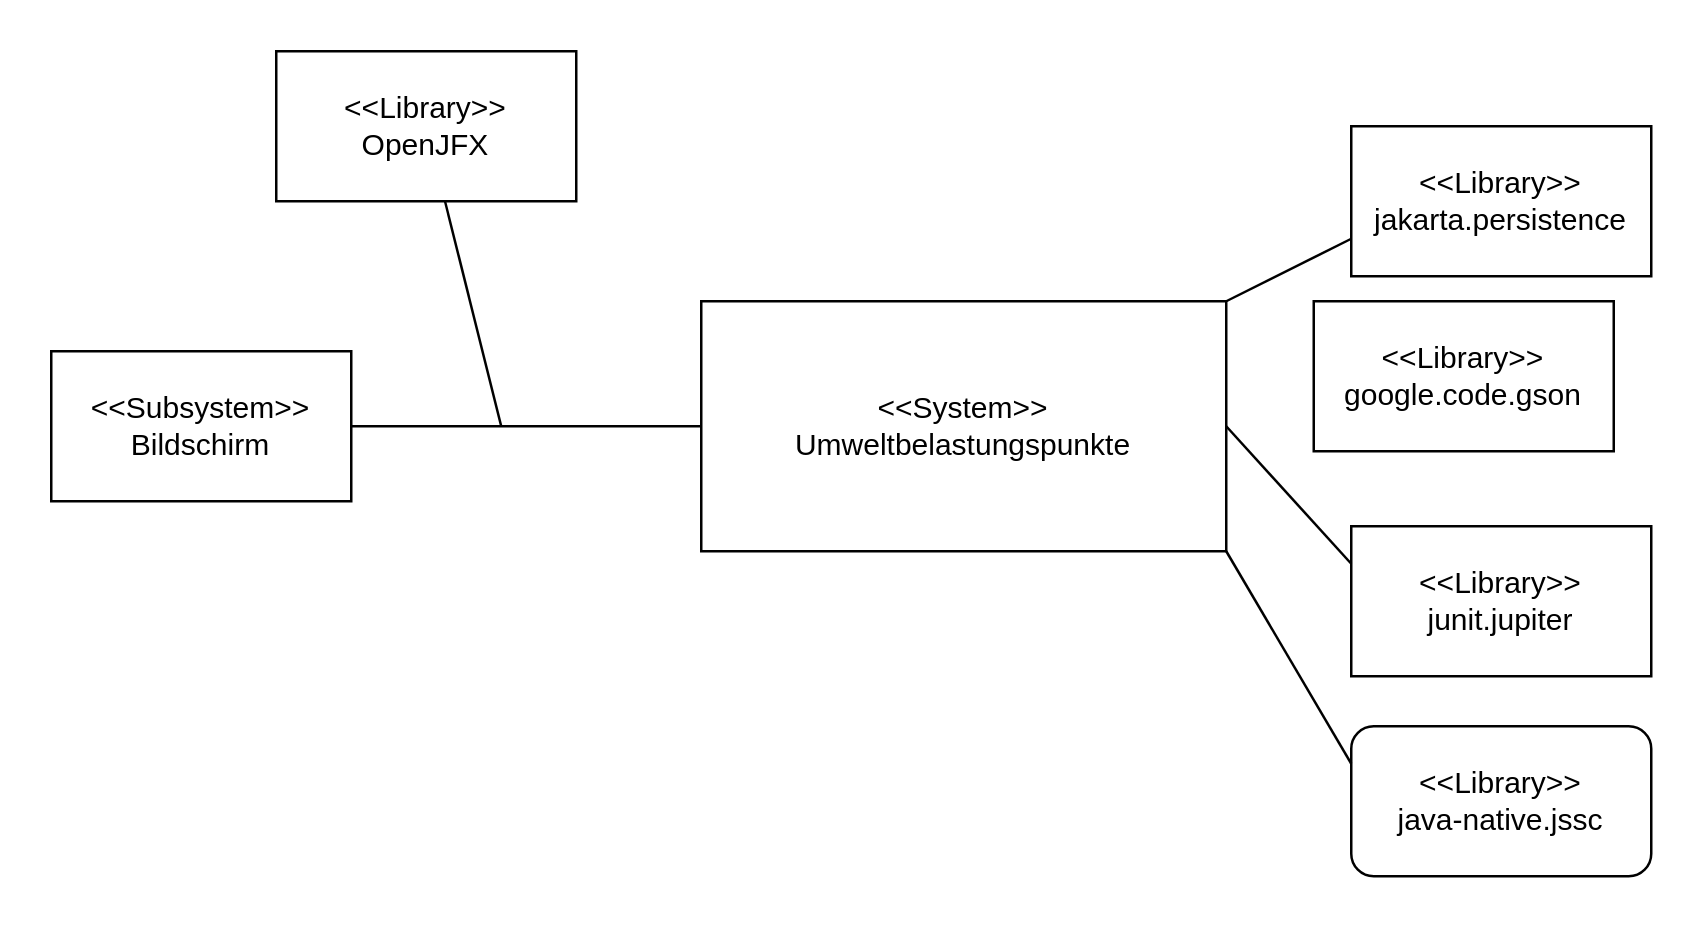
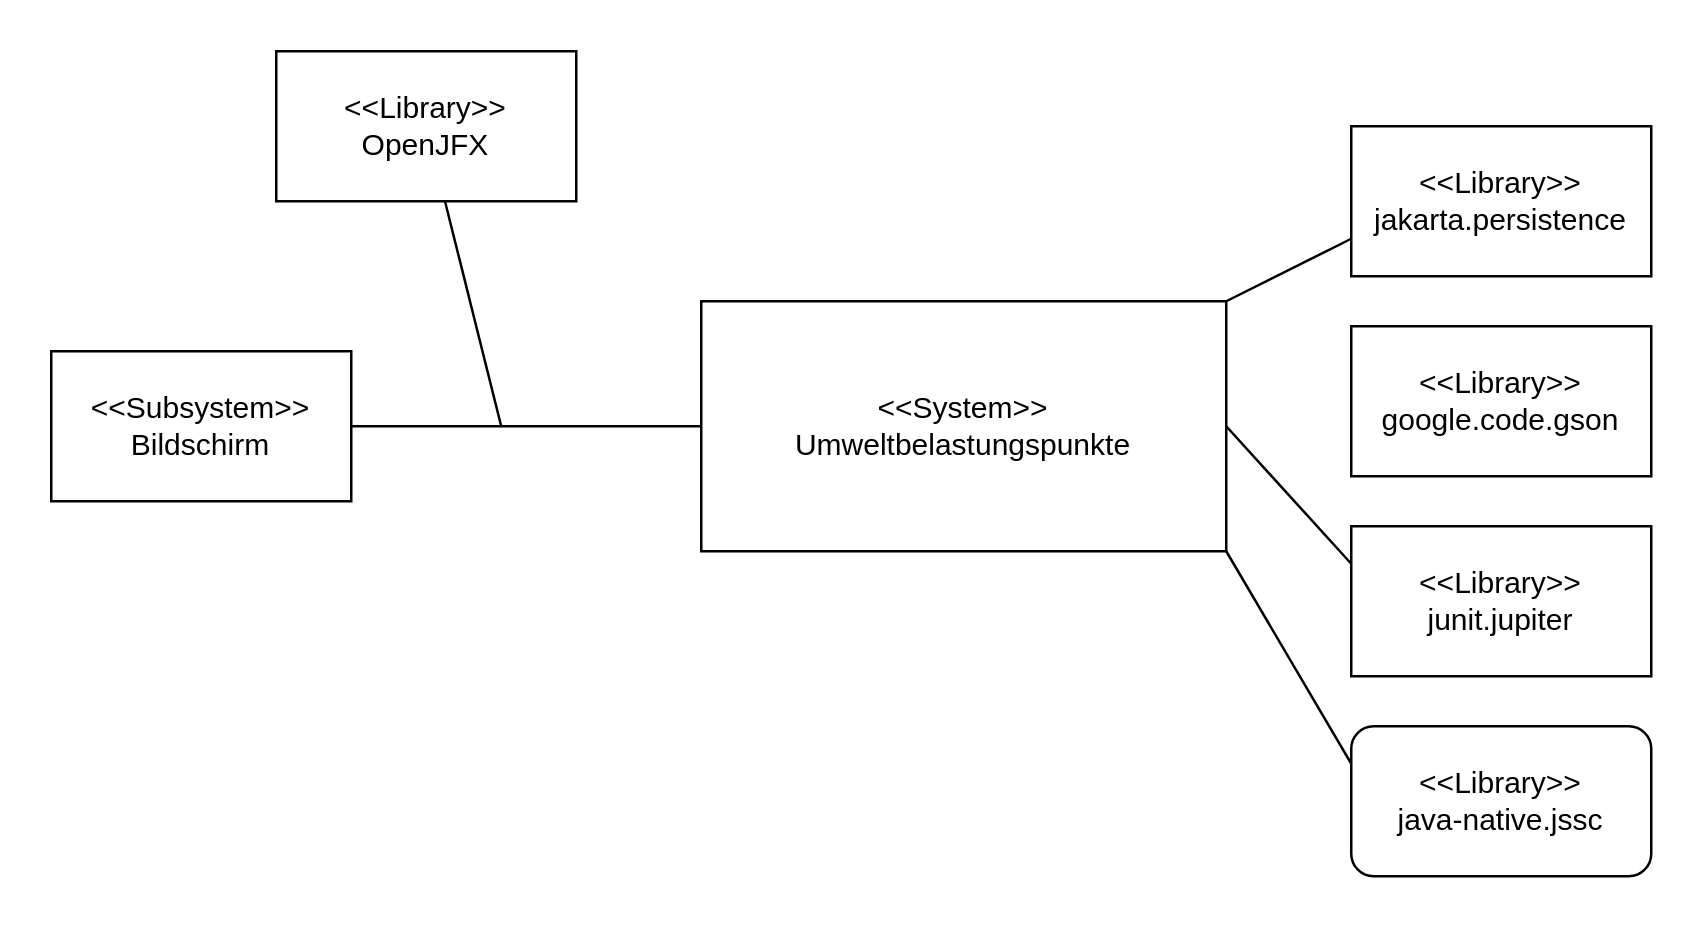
- <mxCell id="9" value="&amp;lt;&amp;lt;Library&amp;gt;&amp;gt;&lt;br&gt;&lt;code style=&quot;text-align: start;&quot;&gt;&lt;font face=&quot;Helvetica&quot;&gt;google.code.gson&lt;/font&gt;&lt;/code&gt;" style="rounded=0;whiteSpace=wrap;html=1;" vertex="1" parent="1"><mxGeometry x="525" y="120" width="120" height="60" as="geometry" /></mxCell>
+ <mxCell id="9" value="&amp;lt;&amp;lt;Library&amp;gt;&amp;gt;&lt;br&gt;&lt;code style=&quot;text-align: start;&quot;&gt;&lt;font face=&quot;Helvetica&quot;&gt;google.code.gson&lt;/font&gt;&lt;/code&gt;" style="rounded=0;whiteSpace=wrap;html=1;" vertex="1" parent="1"><mxGeometry x="540" y="130" width="120" height="60" as="geometry" /></mxCell>
